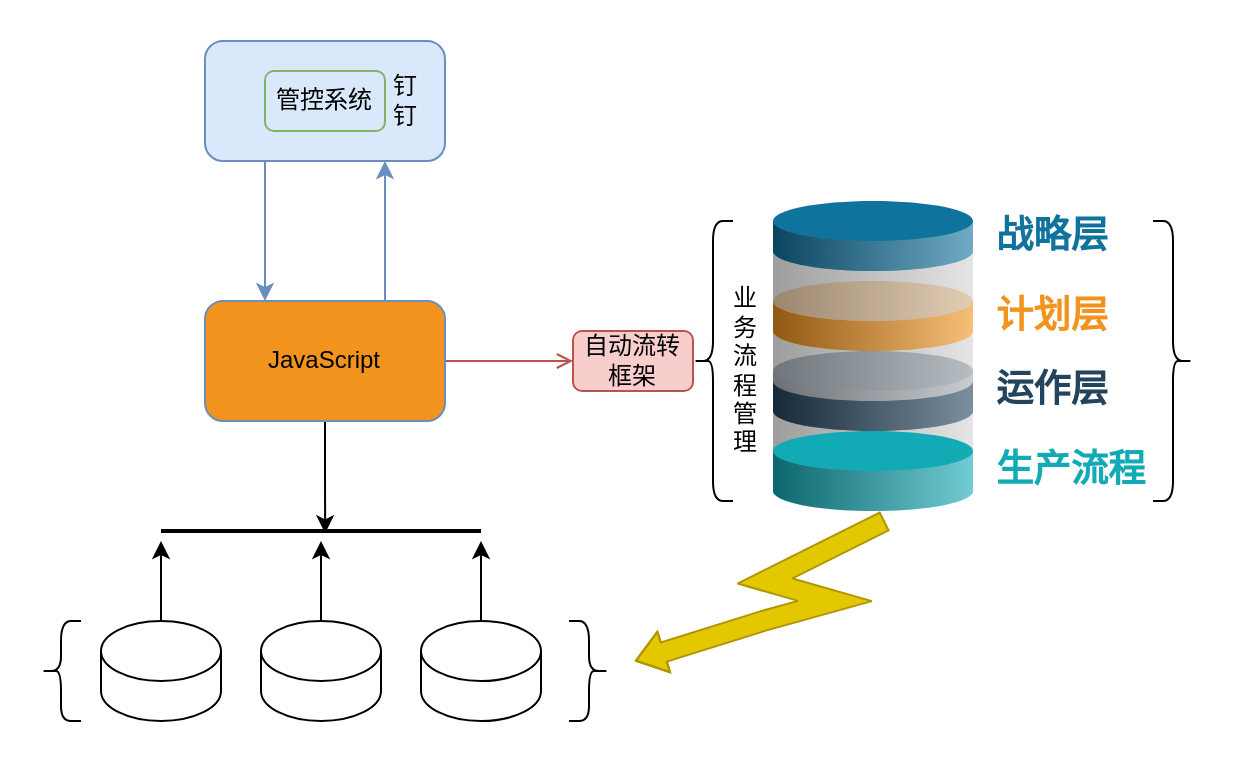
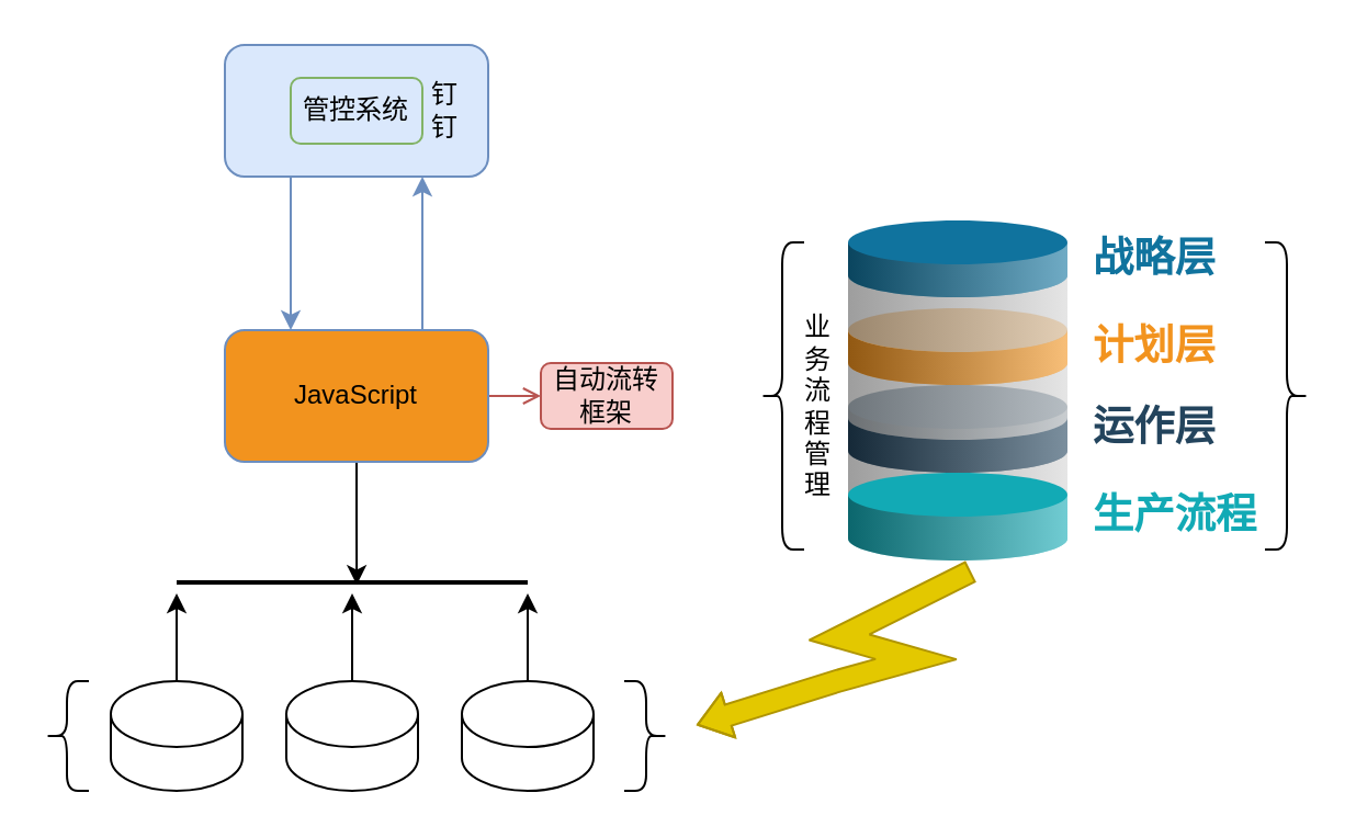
- <mxCell id="20" value="自动流转框架" style="rounded=1;whiteSpace=wrap;html=1;fillColor=#f8cecc;strokeColor=#b85450;" vertex="1" parent="1"><mxGeometry x="286" y="165" width="60" height="30" as="geometry" /></mxCell>
+ <mxCell id="20" value="自动流转框架" style="rounded=1;whiteSpace=wrap;html=1;fillColor=#f8cecc;strokeColor=#b85450;" vertex="1" parent="1"><mxGeometry x="246" y="165" width="60" height="30" as="geometry" /></mxCell>
